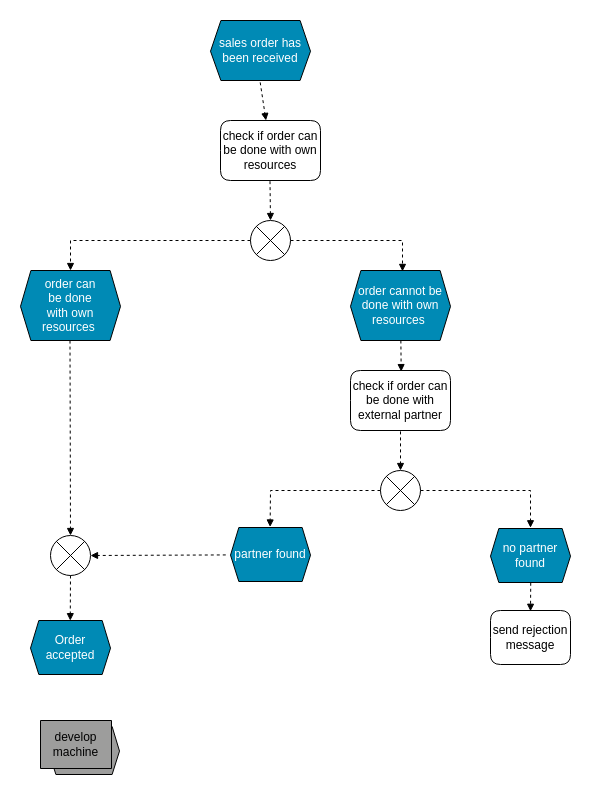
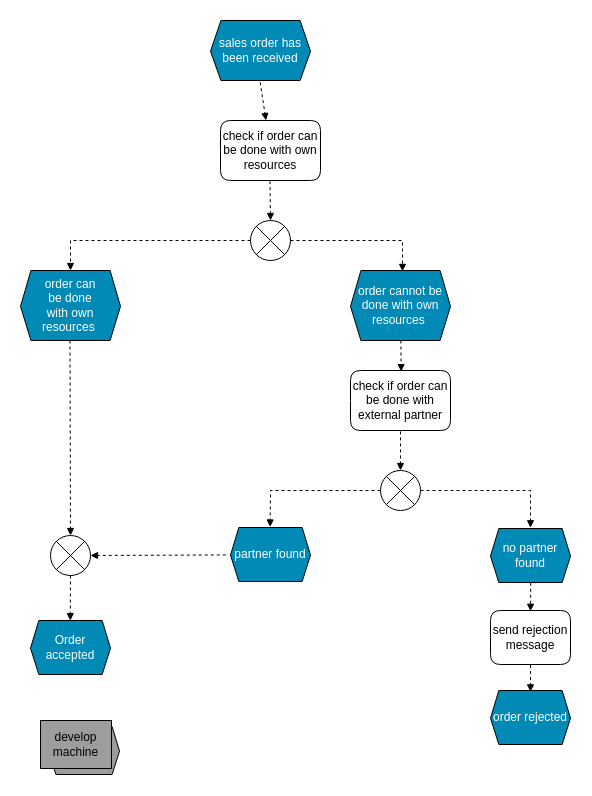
+ <mxCell id="23" style="vsdxID=5;edgeStyle=none;dashed=1;startArrow=none;endArrow=block;startSize=5;endSize=5;strokeColor=#000000;spacingTop=0;spacingBottom=0;spacingLeft=0;spacingRight=0;verticalAlign=middle;html=1;labelBackgroundColor=#ffffff;rounded=0;fontColor=#000000;exitX=0.5;exitY=1.01;exitDx=0;exitDy=0;exitPerimeter=0;entryX=0.5;entryY=0.026;entryDx=0;entryDy=0;entryPerimeter=0;" parent="1" source="15" target="16" edge="1"><mxGeometry x="-120" y="-929" relative="1" as="geometry"><mxPoint x="-121" y="-930" as="offset" /><Array as="points" /><mxPoint x="540.24" y="592.27" as="sourcePoint" /><mxPoint x="540" y="620.756" as="targetPoint" /></mxGeometry></mxCell>
+ <mxCell id="16" value="order rejected" style="vsdxID=5;fillColor=#008ab5;gradientColor=none;shape=stencil(UzV2Ls5ILEhVNTIoLinKz04tz0wpyVA1dlE1MsrMy0gtyiwBslSNXVWNndPyi1LTi/JL81Ig/IJEkEoQKze/DGRCBUSfoYGeiRFIl5FBJUzEAMx3gyjPycxDUm5hqWdqQbxymCRMsamhnpEpKabjNRvd5XgUk+QMgmECZCDCMy0zJwcSHcjy6OEPFILEnbErAA==);strokeColor=#000000;spacingTop=-1;spacingBottom=-1;spacingLeft=-1;spacingRight=-1;labelBackgroundColor=none;rounded=0;html=1;whiteSpace=wrap;fontColor=#FFFFFF;" parent="1" vertex="1"><mxGeometry x="490" y="690" width="80" height="54" as="geometry" /></mxCell>
